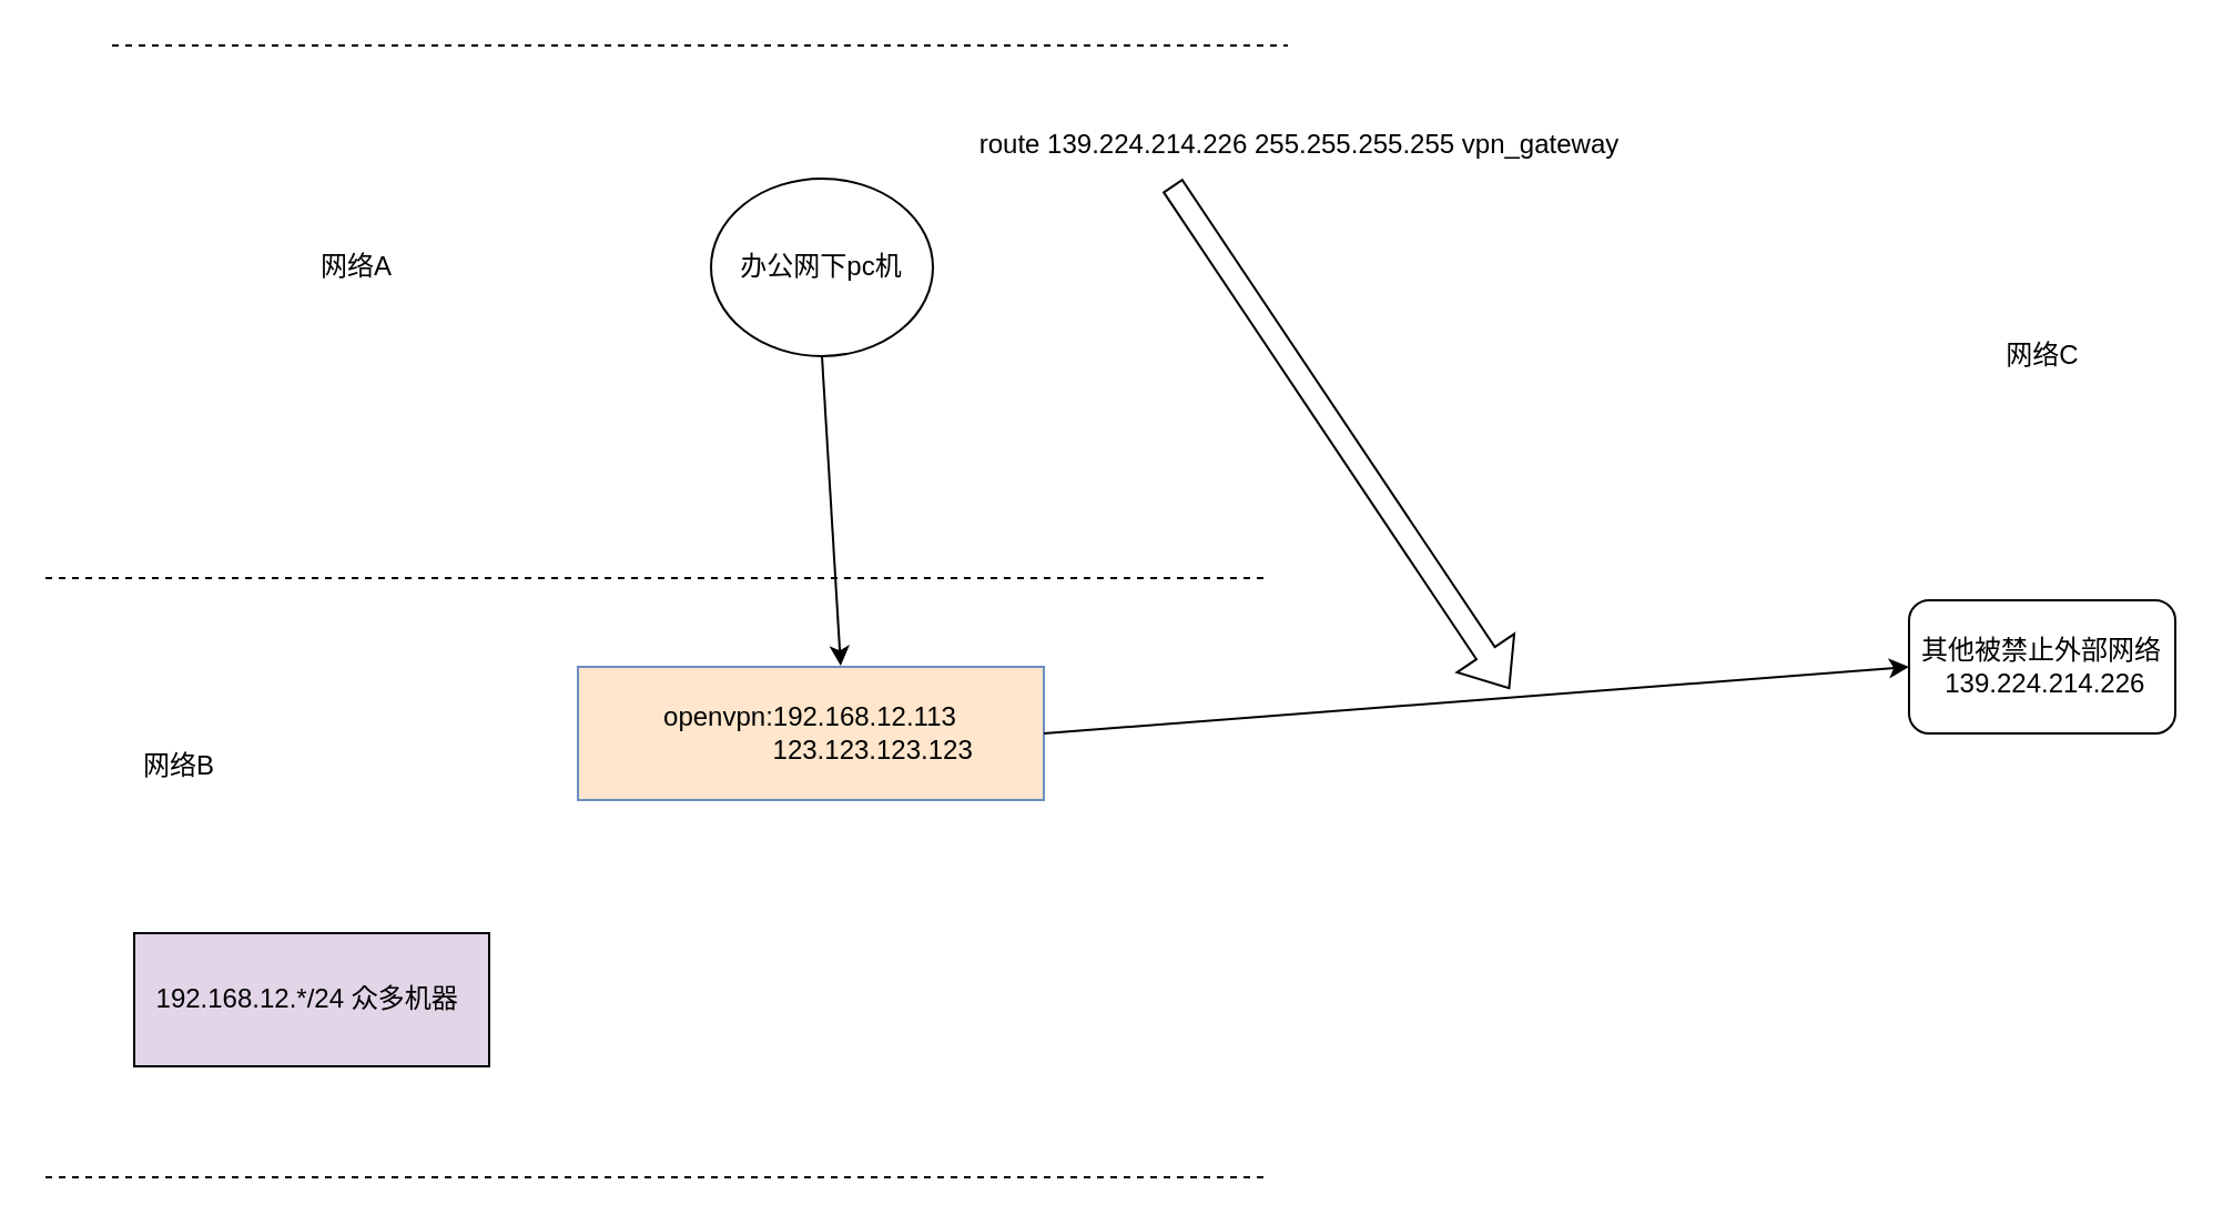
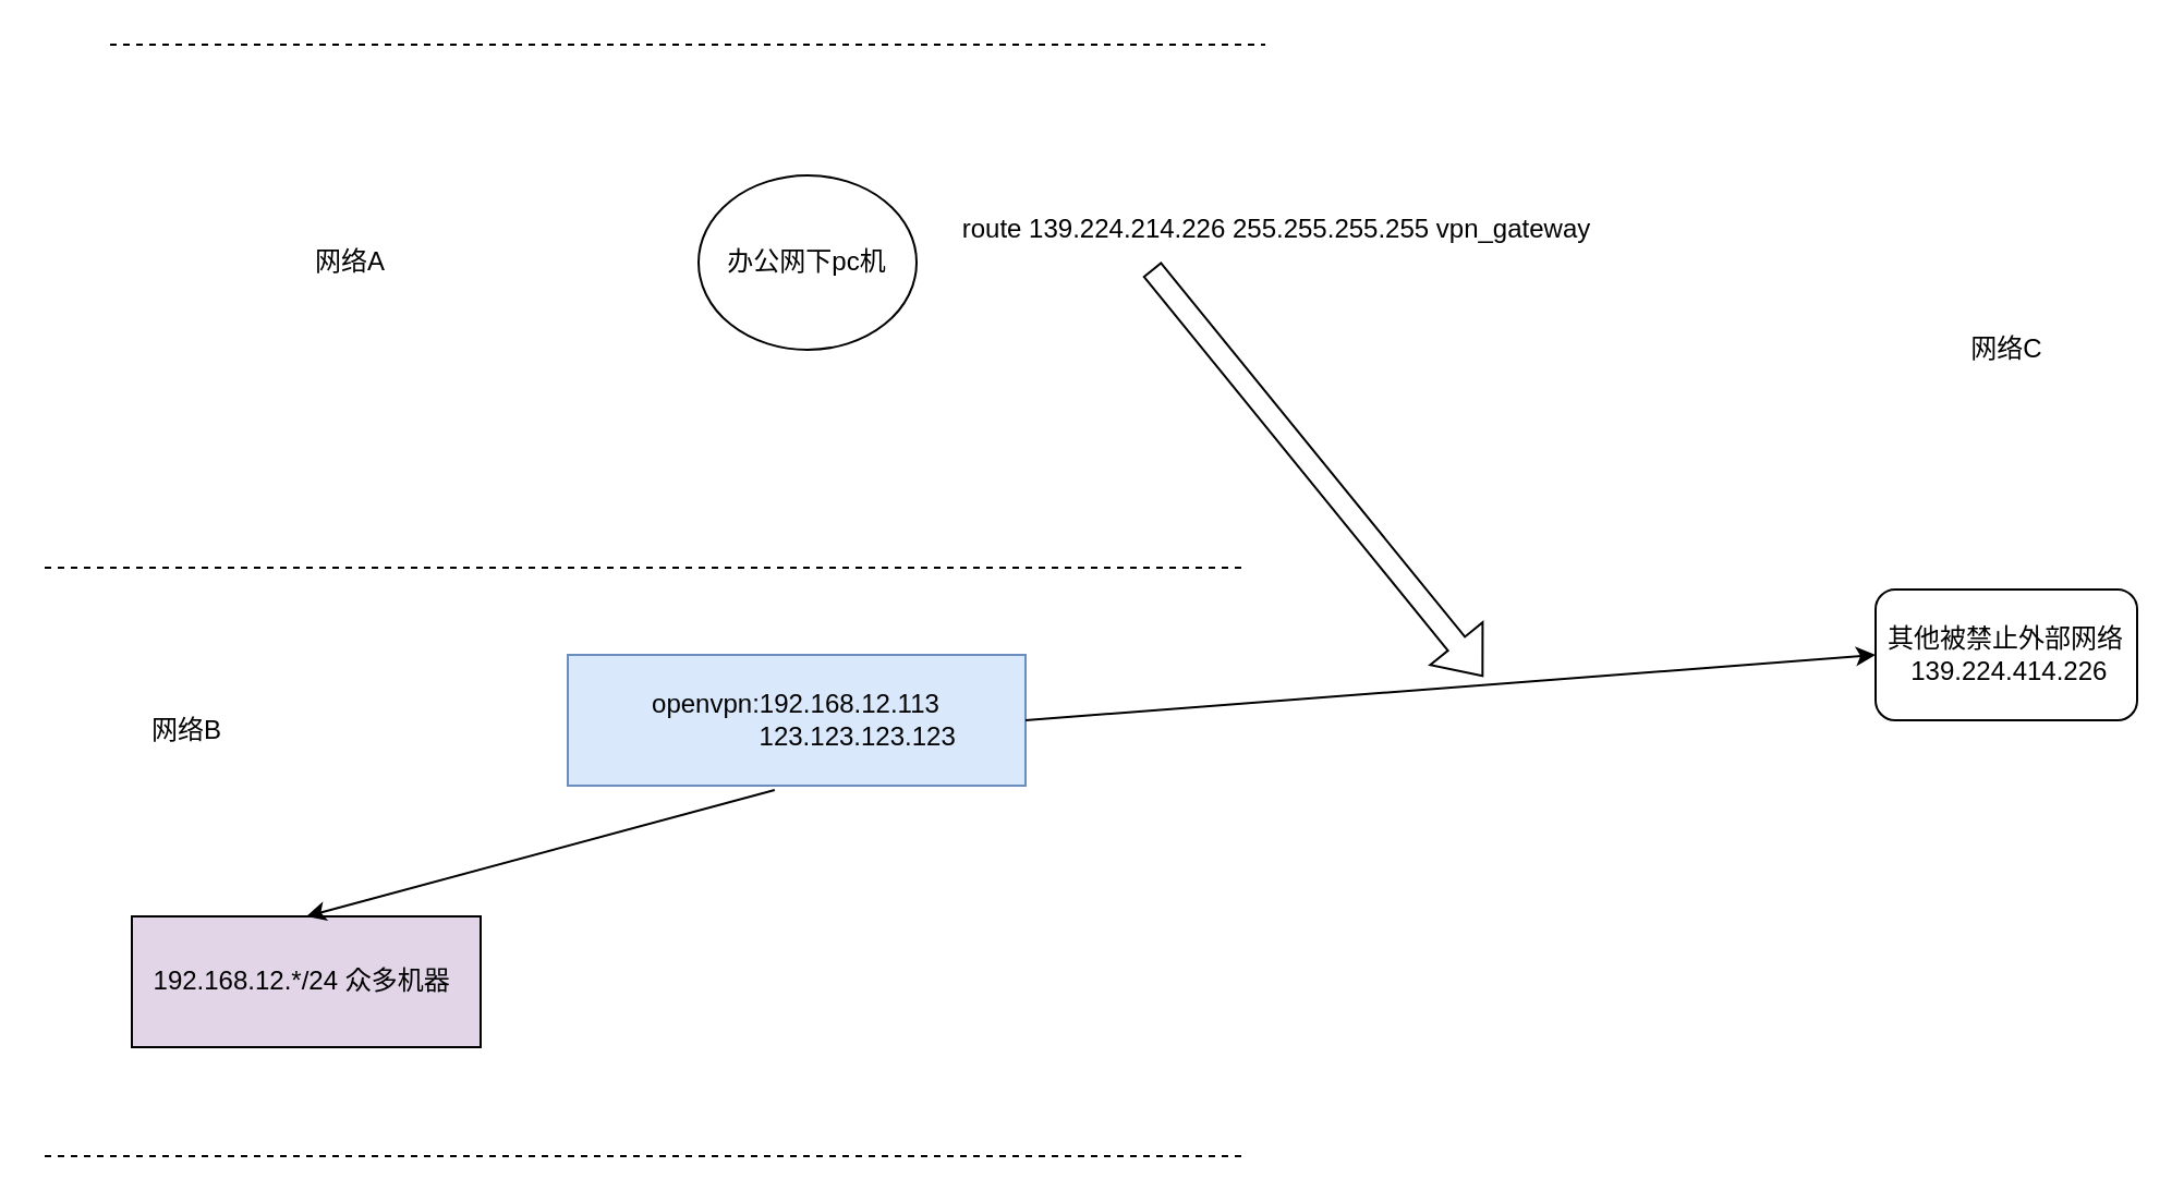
- <mxCell id="15" value="route&amp;nbsp;139.224.214.226&amp;nbsp;255.255.255.255 vpn_gateway" style="text;html=1;align=center;verticalAlign=middle;resizable=0;points=[];autosize=1;strokeColor=none;fillColor=none;" parent="1" vertex="1"><mxGeometry x="430" y="50" width="310" height="30" as="geometry" /></mxCell>
+ <mxCell id="15" value="route&amp;nbsp;139.224.214.226&amp;nbsp;255.255.255.255 vpn_gateway" style="text;html=1;align=center;verticalAlign=middle;resizable=0;points=[];autosize=1;strokeColor=none;fillColor=none;" parent="1" vertex="1"><mxGeometry x="430" y="90" width="310" height="30" as="geometry" /></mxCell>
- <mxCell id="6" value="" style="endArrow=classic;html=1;rounded=0;entryX=0.564;entryY=-0.008;entryDx=0;entryDy=0;entryPerimeter=0;exitX=0.5;exitY=1;exitDx=0;exitDy=0;" parent="1" source="3" target="2" edge="1"><mxGeometry width="50" height="50" relative="1" as="geometry"><mxPoint x="388.634" y="162.016" as="sourcePoint" /><mxPoint x="341.37" y="300" as="targetPoint" /></mxGeometry></mxCell>
- <mxCell id="5" value="其他被禁止外部网络&lt;br&gt;&amp;nbsp;139.224.214.226" style="rounded=1;whiteSpace=wrap;html=1;" parent="1" vertex="1"><mxGeometry x="860" y="270" width="120" height="60" as="geometry" /></mxCell>
+ <mxCell id="5" value="其他被禁止外部网络&lt;br&gt;&amp;nbsp;139.224.414.226" style="rounded=1;whiteSpace=wrap;html=1;" parent="1" vertex="1"><mxGeometry x="860" y="270" width="120" height="60" as="geometry" /></mxCell>
- <mxCell id="2" value="openvpn:192.168.12.113&lt;br&gt;&lt;span style=&quot;white-space: pre;&quot;&gt;&#09;&lt;/span&gt;&lt;span style=&quot;white-space: pre;&quot;&gt;&#09;&lt;/span&gt;&amp;nbsp;123.123.123.123" style="rounded=0;whiteSpace=wrap;html=1;fillColor=#ffe6cc;strokeColor=#6c8ebf;" parent="1" vertex="1"><mxGeometry x="260" y="300" width="210" height="60" as="geometry" /></mxCell>
+ <mxCell id="2" value="openvpn:192.168.12.113&lt;br&gt;&lt;span style=&quot;white-space: pre;&quot;&gt;&#09;&lt;/span&gt;&lt;span style=&quot;white-space: pre;&quot;&gt;&#09;&lt;/span&gt;&amp;nbsp;123.123.123.123" style="rounded=0;whiteSpace=wrap;html=1;fillColor=#dae8fc;strokeColor=#6c8ebf;" parent="1" vertex="1"><mxGeometry x="260" y="300" width="210" height="60" as="geometry" /></mxCell>
- <mxCell id="11" value="网络B" style="text;html=1;align=center;verticalAlign=middle;resizable=0;points=[];autosize=1;strokeColor=none;fillColor=none;" parent="1" vertex="1"><mxGeometry x="50" y="330" width="60" height="30" as="geometry" /></mxCell>
+ <mxCell id="11" value="网络B" style="text;html=1;align=center;verticalAlign=middle;resizable=0;points=[];autosize=1;strokeColor=none;fillColor=none;" parent="1" vertex="1"><mxGeometry x="55" y="320" width="60" height="30" as="geometry" /></mxCell>
+ <mxCell id="13" value="" style="endArrow=classic;html=1;rounded=0;entryX=0.5;entryY=0;entryDx=0;entryDy=0;exitX=0.452;exitY=1.033;exitDx=0;exitDy=0;exitPerimeter=0;" parent="1" source="2" target="4" edge="1"><mxGeometry width="50" height="50" relative="1" as="geometry"><mxPoint x="440" y="380" as="sourcePoint" /><mxPoint x="490" y="330" as="targetPoint" /></mxGeometry></mxCell>
